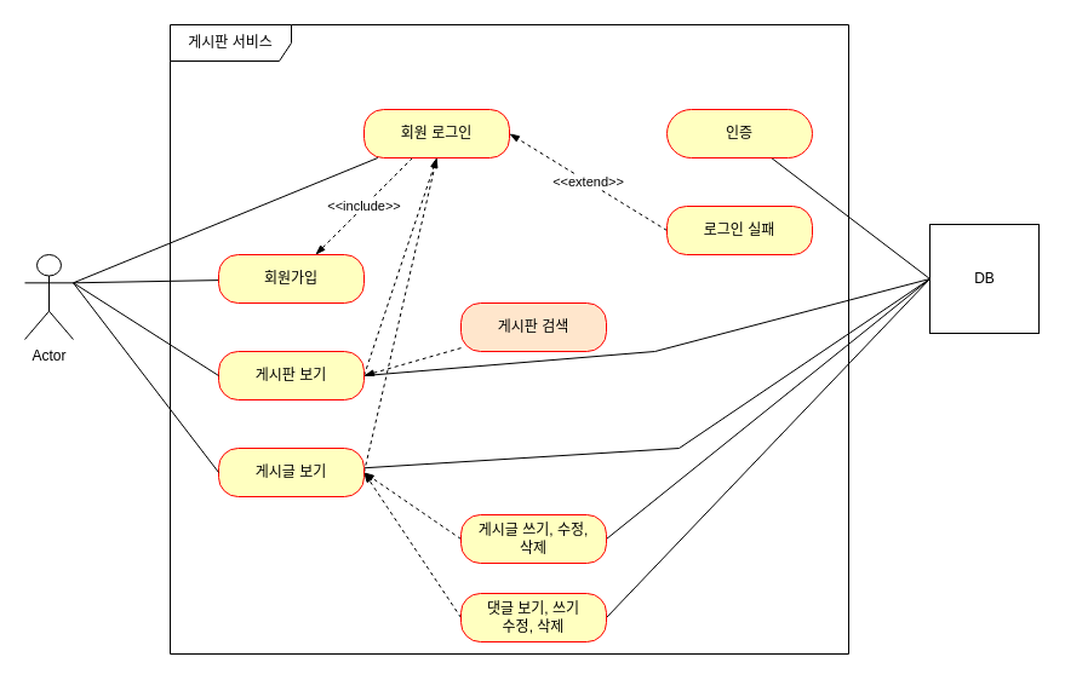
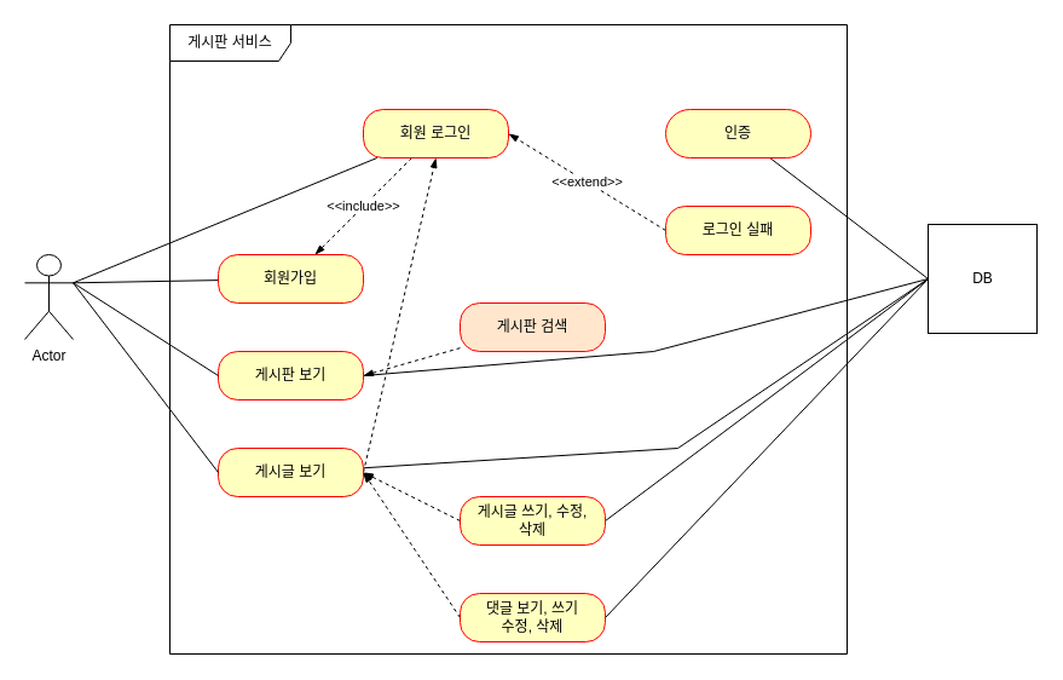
- <mxCell id="6" value="" style="edgeStyle=none;rounded=0;jumpStyle=none;orthogonalLoop=1;jettySize=auto;html=1;dashed=1;startArrow=none;startFill=0;endArrow=blockThin;endFill=1;entryX=0.5;entryY=1;entryDx=0;entryDy=0;exitX=1;exitY=0.5;exitDx=0;exitDy=0;" edge="1" parent="1" source="8" target="13"><mxGeometry relative="1" as="geometry" /></mxCell>
- <mxCell id="22" value="게시글 쓰기, 수정, &lt;br&gt;삭제" style="rounded=1;whiteSpace=wrap;html=1;arcSize=40;fontColor=#000000;fillColor=#ffffc0;strokeColor=#ff0000;" vertex="1" parent="1"><mxGeometry x="380" y="425" width="120" height="40" as="geometry" /></mxCell>
+ <mxCell id="22" value="게시글 쓰기, 수정, &lt;br&gt;삭제" style="rounded=1;whiteSpace=wrap;html=1;arcSize=40;fontColor=#000000;fillColor=#ffffc0;strokeColor=#ff0000;" vertex="1" parent="1"><mxGeometry x="380" y="410" width="120" height="40" as="geometry" /></mxCell>
